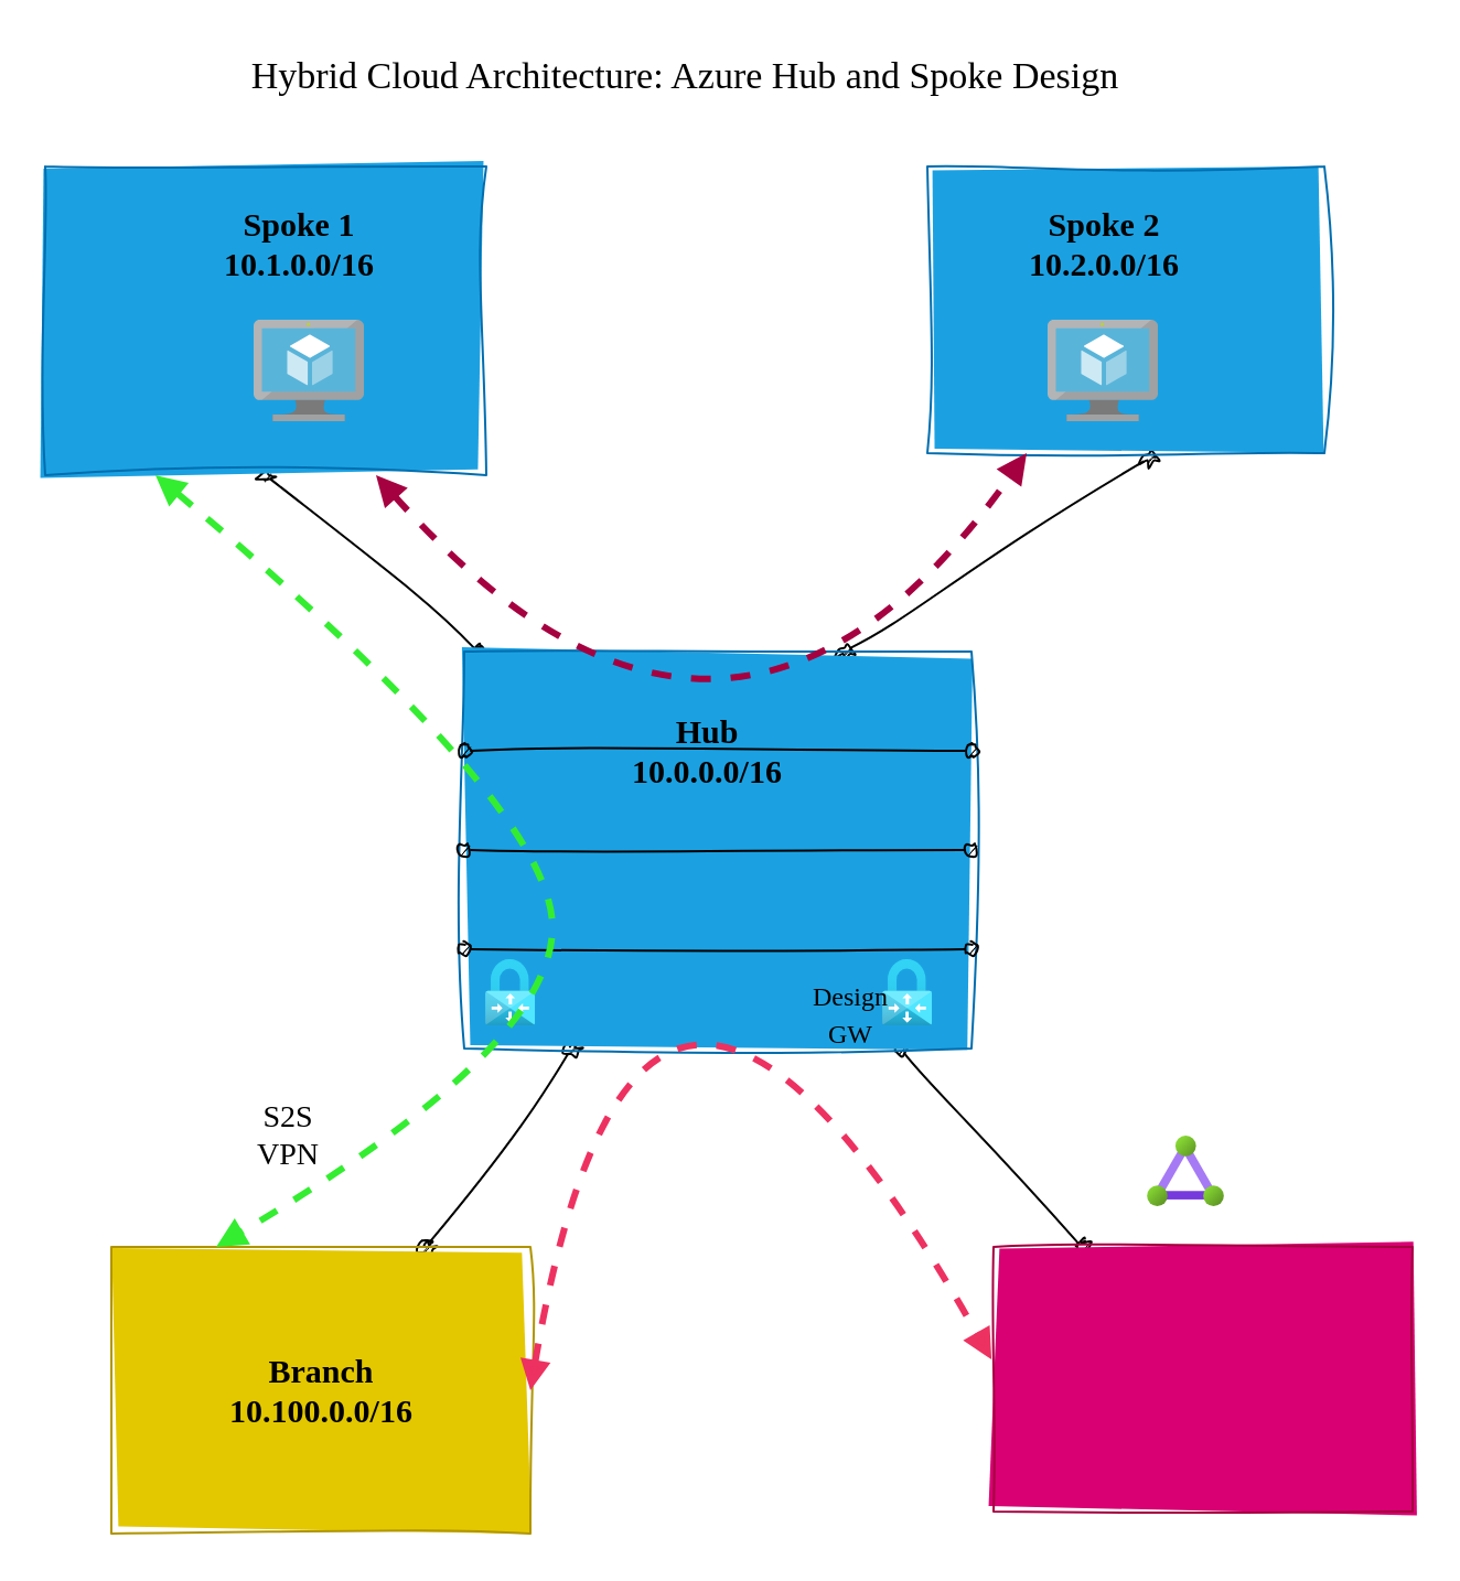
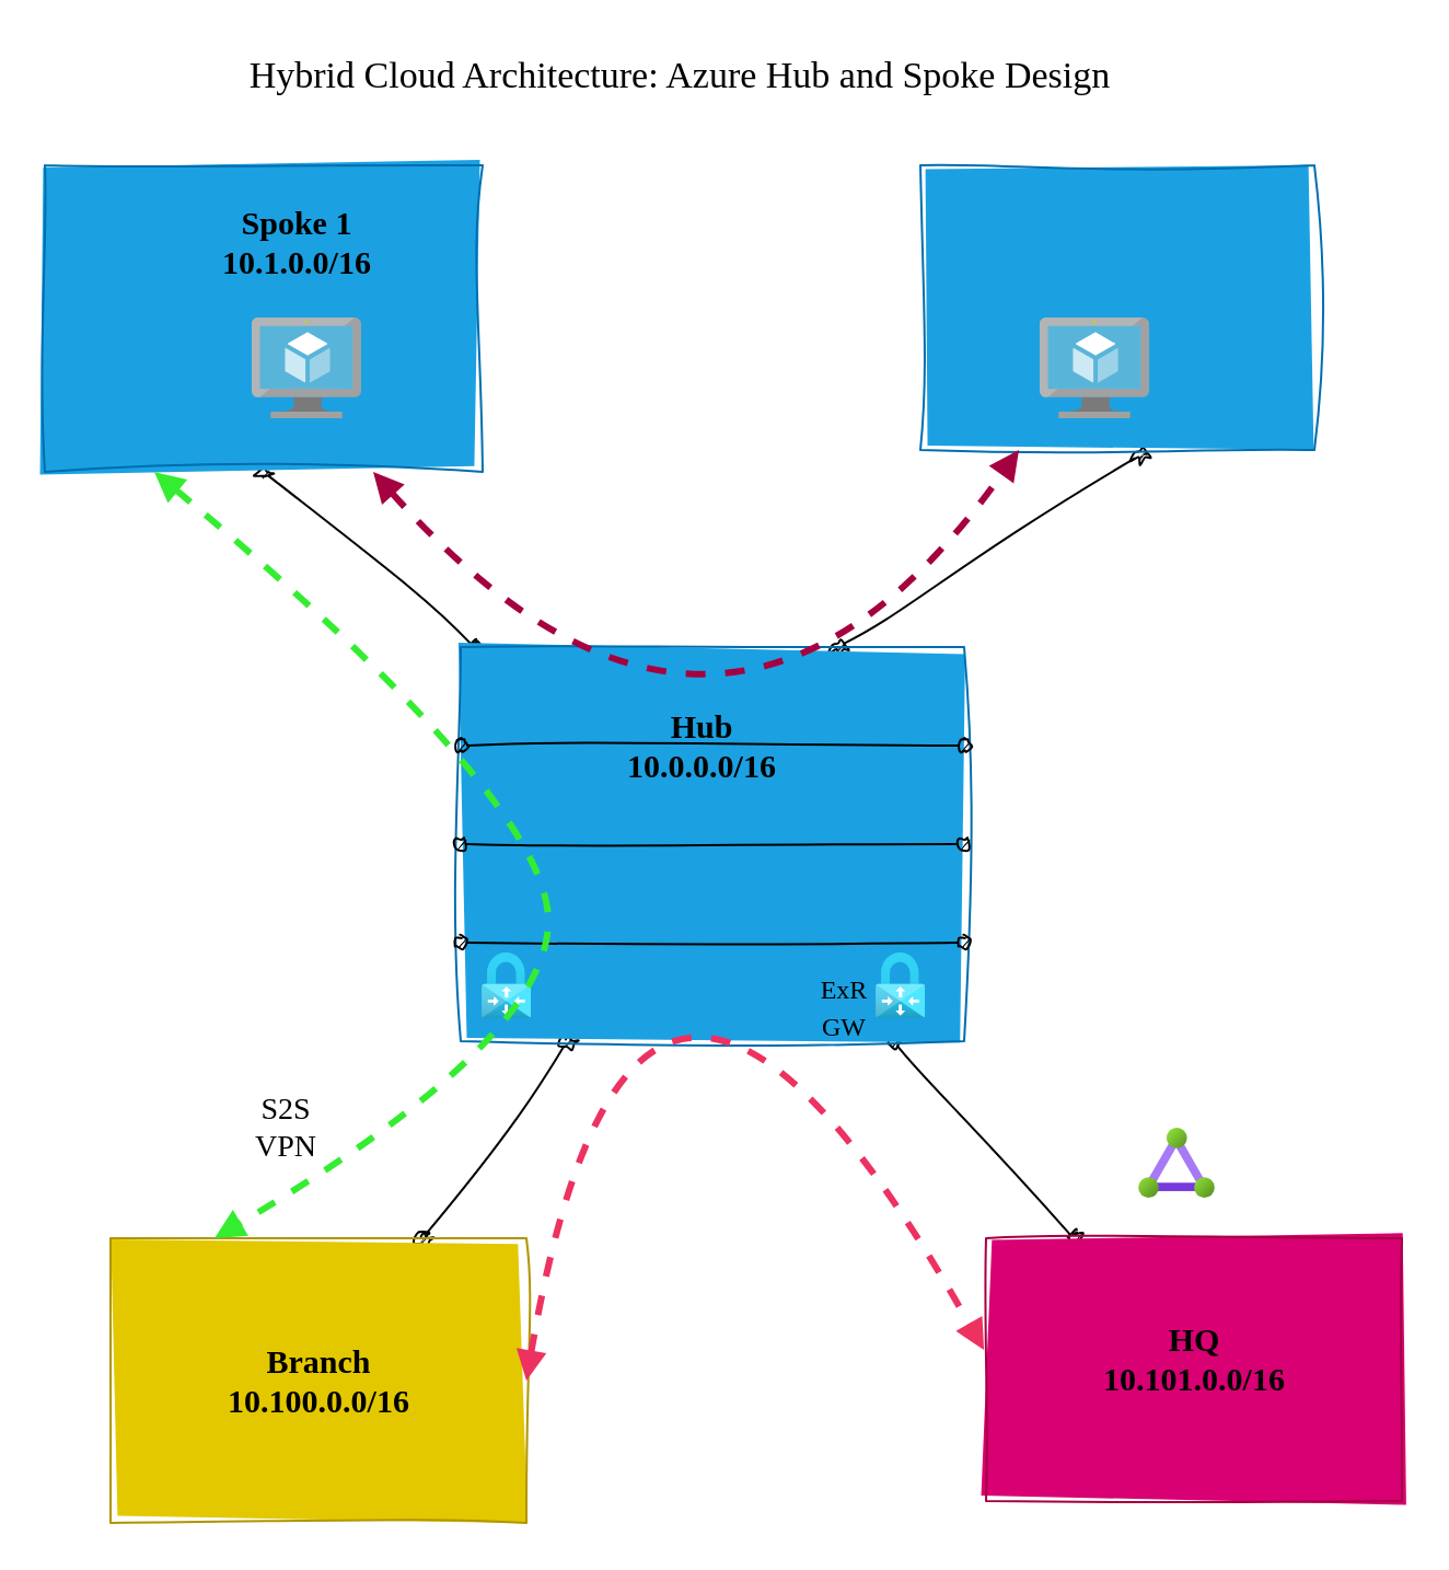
- <mxCell id="25" value="&lt;font style=&quot;font-size: 15px;&quot; face=&quot;Comic Sans MS&quot;&gt;&lt;b&gt;Spoke 2&lt;br&gt;10.2.0.0/16&lt;/b&gt;&lt;/font&gt;" style="text;html=1;align=center;verticalAlign=middle;resizable=0;points=[];autosize=1;strokeColor=none;fillColor=none;" parent="13" vertex="1"><mxGeometry x="445" y="85" width="110" height="50" as="geometry" /></mxCell>
- <mxCell id="23" value="&lt;font style=&quot;font-size: 12px;&quot;&gt;Design&lt;br&gt;GW&lt;/font&gt;" style="text;html=1;align=center;verticalAlign=middle;resizable=0;points=[];autosize=1;strokeColor=none;fillColor=none;fontSize=14;fontFamily=Comic Sans MS;" parent="13" vertex="1"><mxGeometry x="360" y="435" width="50" height="50" as="geometry" /></mxCell>
+ <mxCell id="23" value="&lt;font style=&quot;font-size: 12px;&quot;&gt;ExR&lt;br&gt;GW&lt;/font&gt;" style="text;html=1;align=center;verticalAlign=middle;resizable=0;points=[];autosize=1;strokeColor=none;fillColor=none;fontSize=14;fontFamily=Comic Sans MS;" parent="13" vertex="1"><mxGeometry x="360" y="435" width="50" height="50" as="geometry" /></mxCell>
+ <mxCell id="6" value="&lt;font style=&quot;font-size: 15px;&quot; face=&quot;Comic Sans MS&quot;&gt;&lt;b&gt;HQ&lt;br&gt;10.101.0.0/16&lt;/b&gt;&lt;/font&gt;" style="text;html=1;align=center;verticalAlign=middle;resizable=0;points=[];autosize=1;strokeColor=none;fillColor=none;" parent="3" vertex="1"><mxGeometry x="480" y="595" width="130" height="50" as="geometry" /></mxCell>
